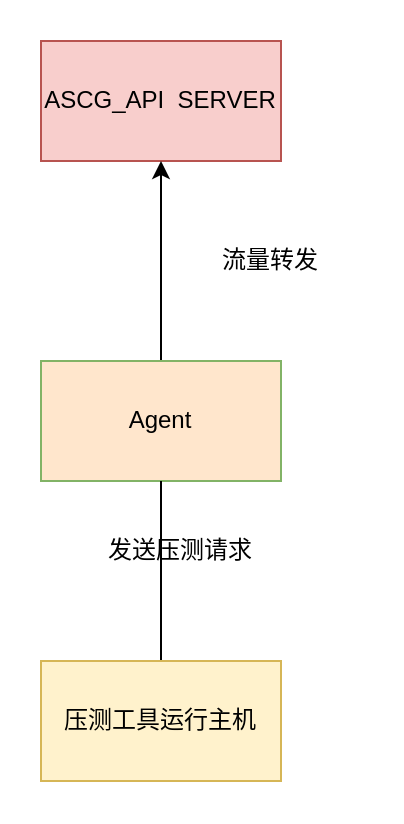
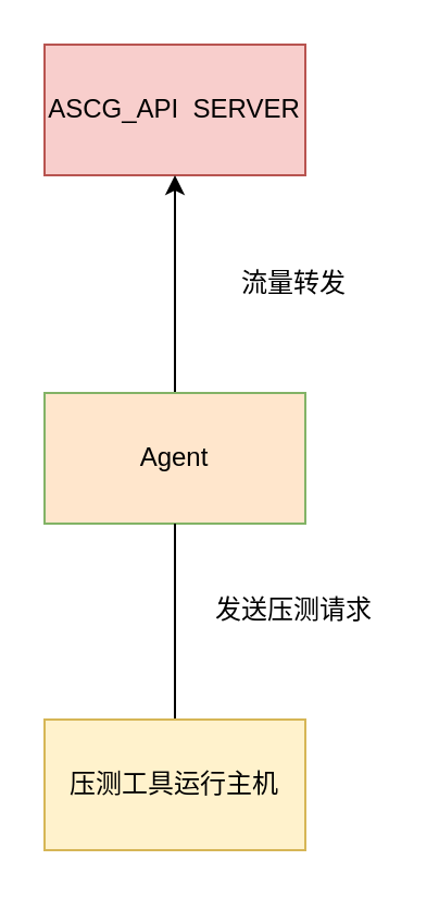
- <mxCell id="7" value="发送压测请求" style="text;html=1;strokeColor=none;fillColor=none;align=center;verticalAlign=middle;whiteSpace=wrap;rounded=0;" vertex="1" parent="1"><mxGeometry x="45" y="265" width="90" height="20" as="geometry" /></mxCell>
+ <mxCell id="7" value="发送压测请求" style="text;html=1;strokeColor=none;fillColor=none;align=center;verticalAlign=middle;whiteSpace=wrap;rounded=0;" vertex="1" parent="1"><mxGeometry x="90" y="270" width="90" height="20" as="geometry" /></mxCell>
